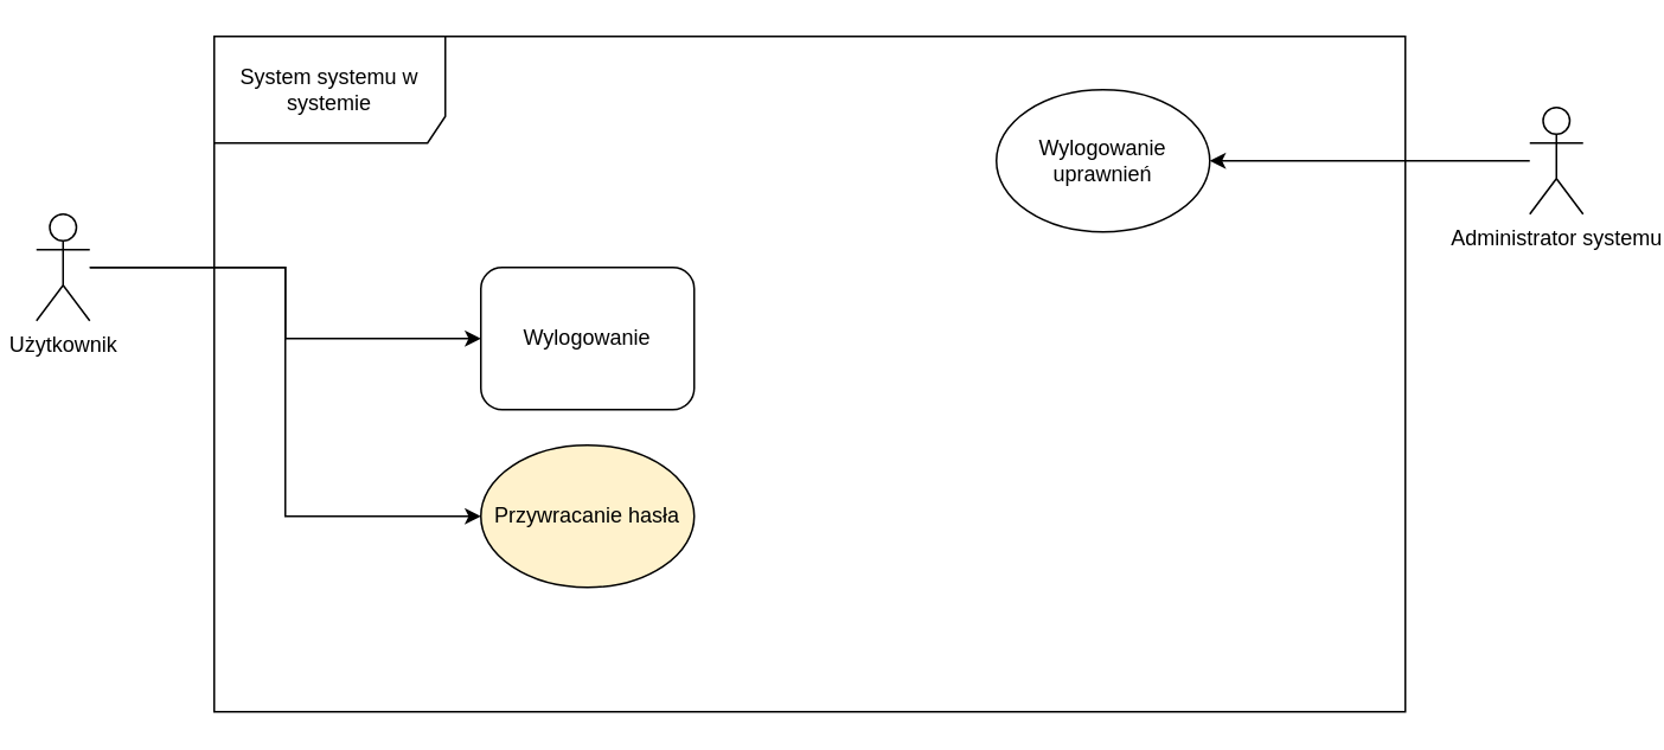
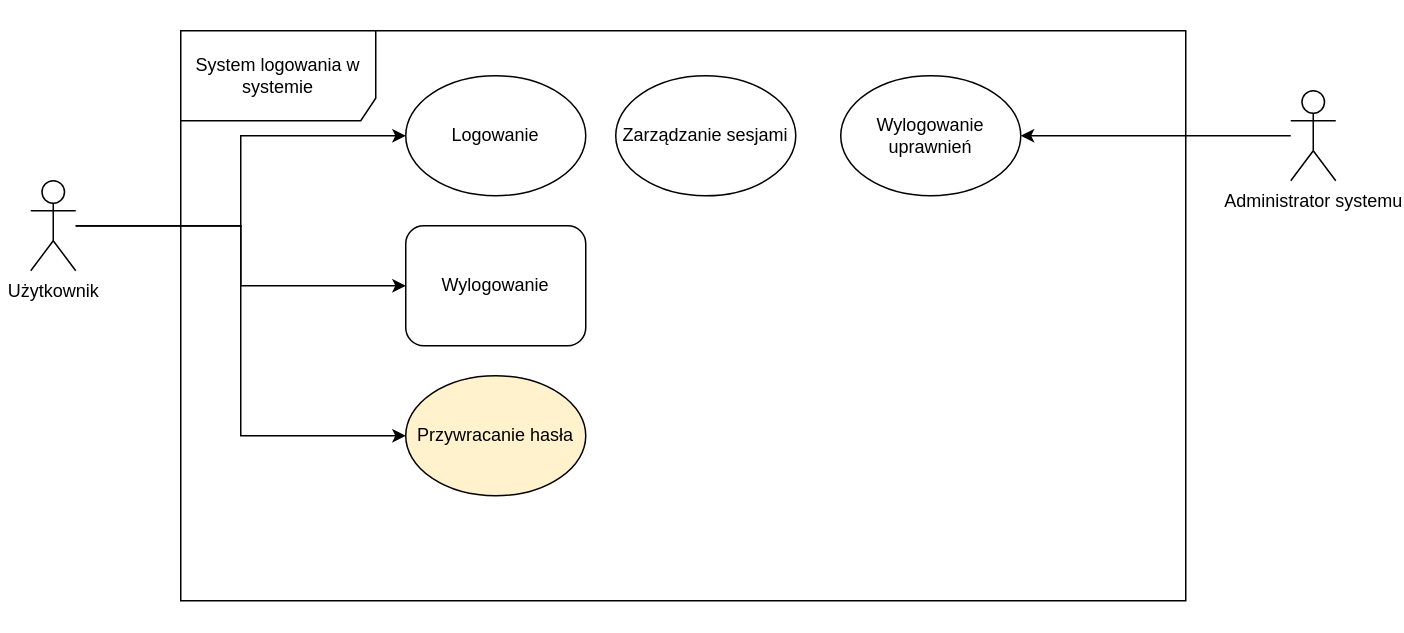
- <mxCell id="6" value="System systemu w systemie" style="shape=umlFrame;whiteSpace=wrap;html=1;pointerEvents=0;width=130;height=60;" parent="1" vertex="1"><mxGeometry x="120" y="20" width="670" height="380" as="geometry" /></mxCell>
+ <mxCell id="6" value="System logowania w systemie" style="shape=umlFrame;whiteSpace=wrap;html=1;pointerEvents=0;width=130;height=60;" parent="1" vertex="1"><mxGeometry x="120" y="20" width="670" height="380" as="geometry" /></mxCell>
+ <mxCell id="2" style="edgeStyle=orthogonalEdgeStyle;rounded=0;orthogonalLoop=1;jettySize=auto;html=1;" parent="1" source="5" target="9" edge="1"><mxGeometry relative="1" as="geometry" /></mxCell>
+ <mxCell id="9" value="Logowanie" style="ellipse;whiteSpace=wrap;html=1;" parent="1" vertex="1"><mxGeometry x="270" y="50" width="120" height="80" as="geometry" /></mxCell>
+ <mxCell id="13" value="Zarządzanie sesjami" style="ellipse;whiteSpace=wrap;html=1;" vertex="1" parent="1"><mxGeometry x="410" y="50" width="120" height="80" as="geometry" /></mxCell>
